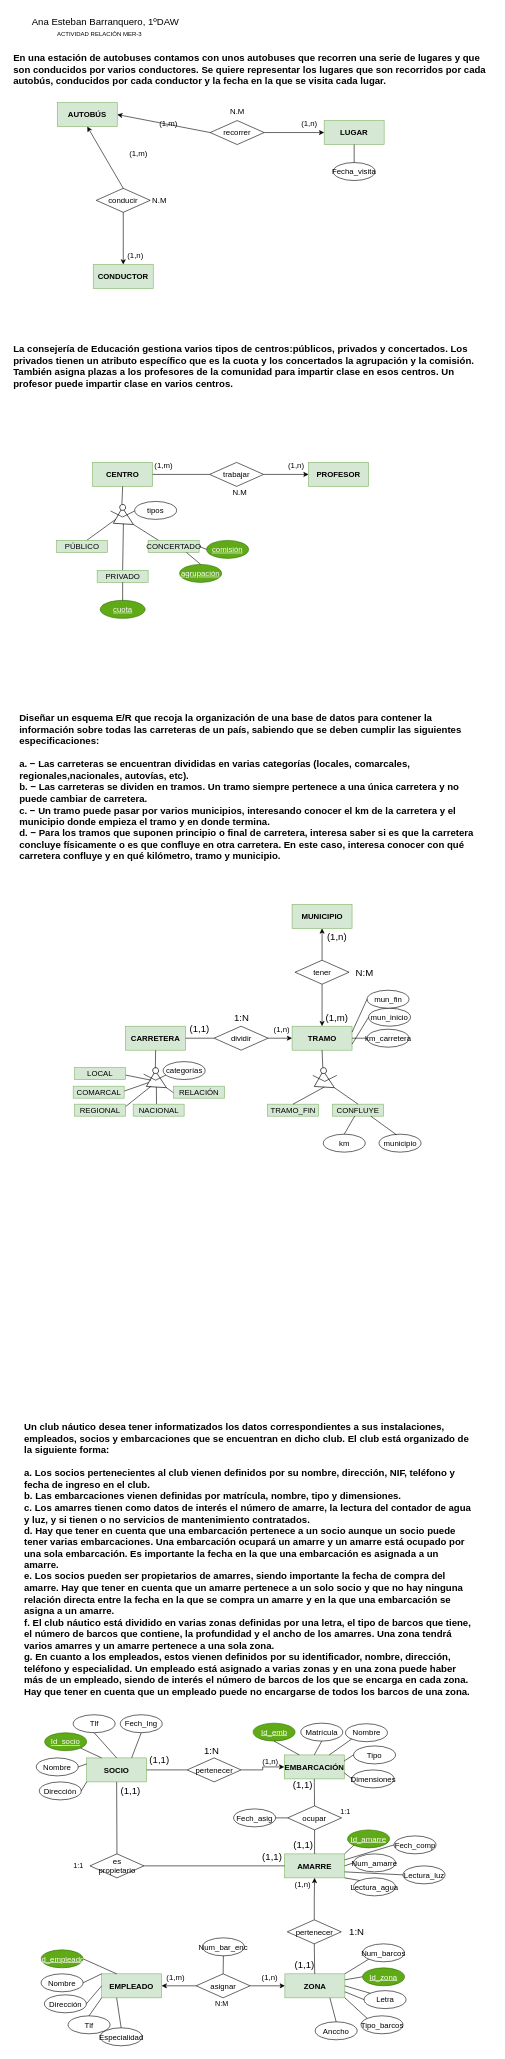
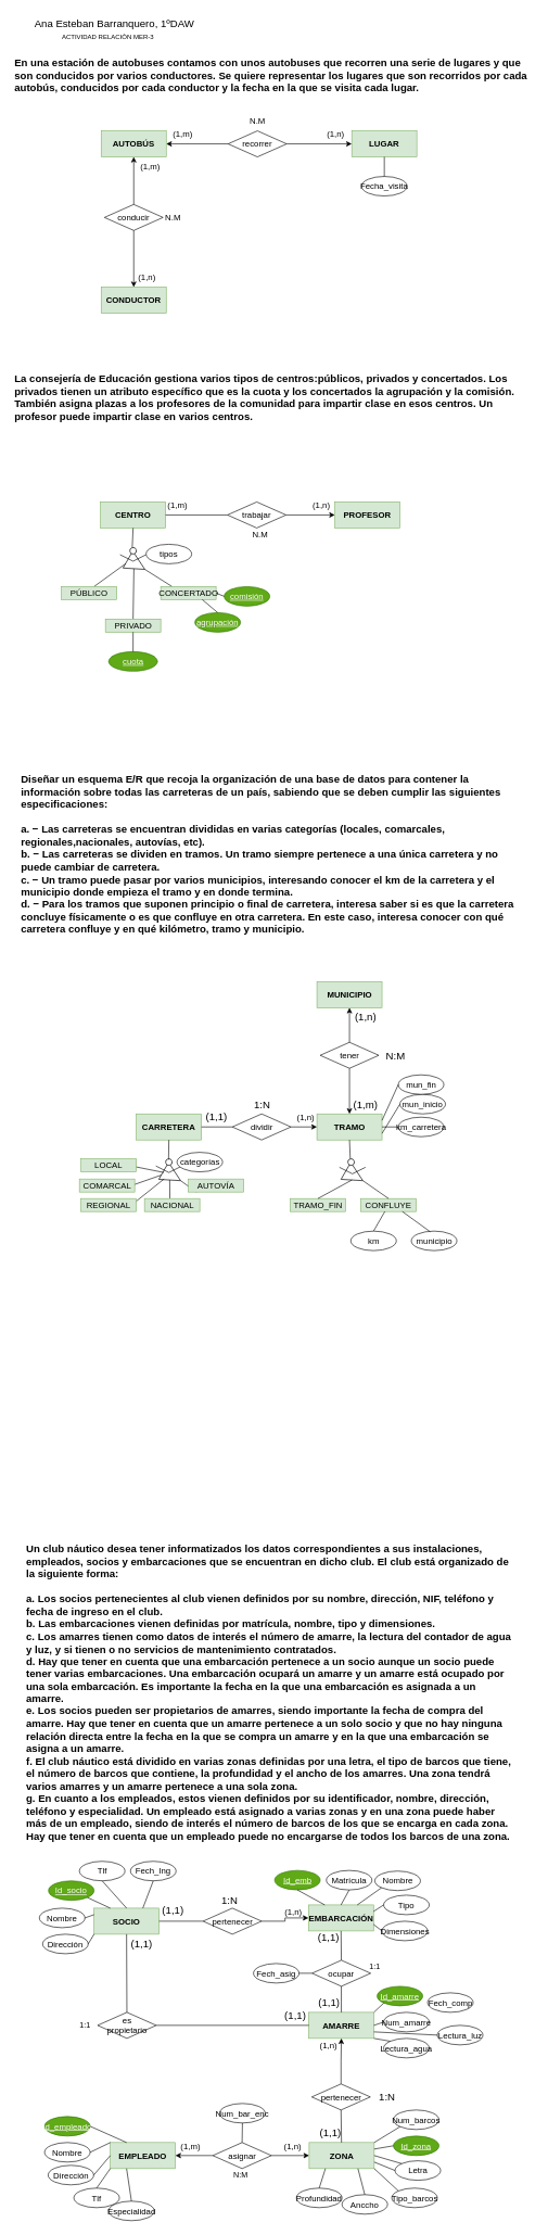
- <mxCell id="6" value="AUTOBÚS" style="whiteSpace=wrap;html=1;align=center;fontSize=13;fillColor=#d5e8d4;strokeColor=#82b366;fontStyle=1" parent="1" vertex="1"><mxGeometry x="95" y="170" width="100" height="40" as="geometry" /></mxCell>
+ <mxCell id="6" value="AUTOBÚS" style="whiteSpace=wrap;html=1;align=center;fontSize=13;fillColor=#d5e8d4;strokeColor=#82b366;fontStyle=1" parent="1" vertex="1"><mxGeometry x="155" y="200" width="100" height="40" as="geometry" /></mxCell>
- <mxCell id="65" value="RELACIÓN" style="whiteSpace=wrap;html=1;align=center;fontSize=13;fillColor=#d5e8d4;strokeColor=#82b366;fontStyle=0" parent="1" vertex="1"><mxGeometry x="289" y="1810" width="85" height="20" as="geometry" /></mxCell>
+ <mxCell id="65" value="AUTOVÍA" style="whiteSpace=wrap;html=1;align=center;fontSize=13;fillColor=#d5e8d4;strokeColor=#82b366;fontStyle=0" parent="1" vertex="1"><mxGeometry x="289" y="1810" width="85" height="20" as="geometry" /></mxCell>
- <mxCell id="164" value="" style="endArrow=none;html=1;rounded=0;exitX=1;exitY=0.25;exitDx=0;exitDy=0;entryX=0;entryY=0.5;entryDx=0;entryDy=0;" parent="1" source="91" target="128" edge="1"><mxGeometry width="50" height="50" relative="1" as="geometry"><mxPoint x="685" y="3120" as="sourcePoint" /><mxPoint x="735" y="3070" as="targetPoint" /></mxGeometry></mxCell>
+ <mxCell id="175" value="" style="endArrow=none;html=1;rounded=0;exitX=0.25;exitY=1;exitDx=0;exitDy=0;entryX=0.5;entryY=0;entryDx=0;entryDy=0;" parent="1" source="92" target="139" edge="1"><mxGeometry width="50" height="50" relative="1" as="geometry"><mxPoint x="685" y="3240" as="sourcePoint" /><mxPoint x="735" y="3190" as="targetPoint" /></mxGeometry></mxCell>
+ <mxCell id="139" value="Profundidad" style="ellipse;whiteSpace=wrap;html=1;align=center;fontSize=13;" parent="1" vertex="1"><mxGeometry x="455" y="3360" width="70" height="30" as="geometry" /></mxCell>
